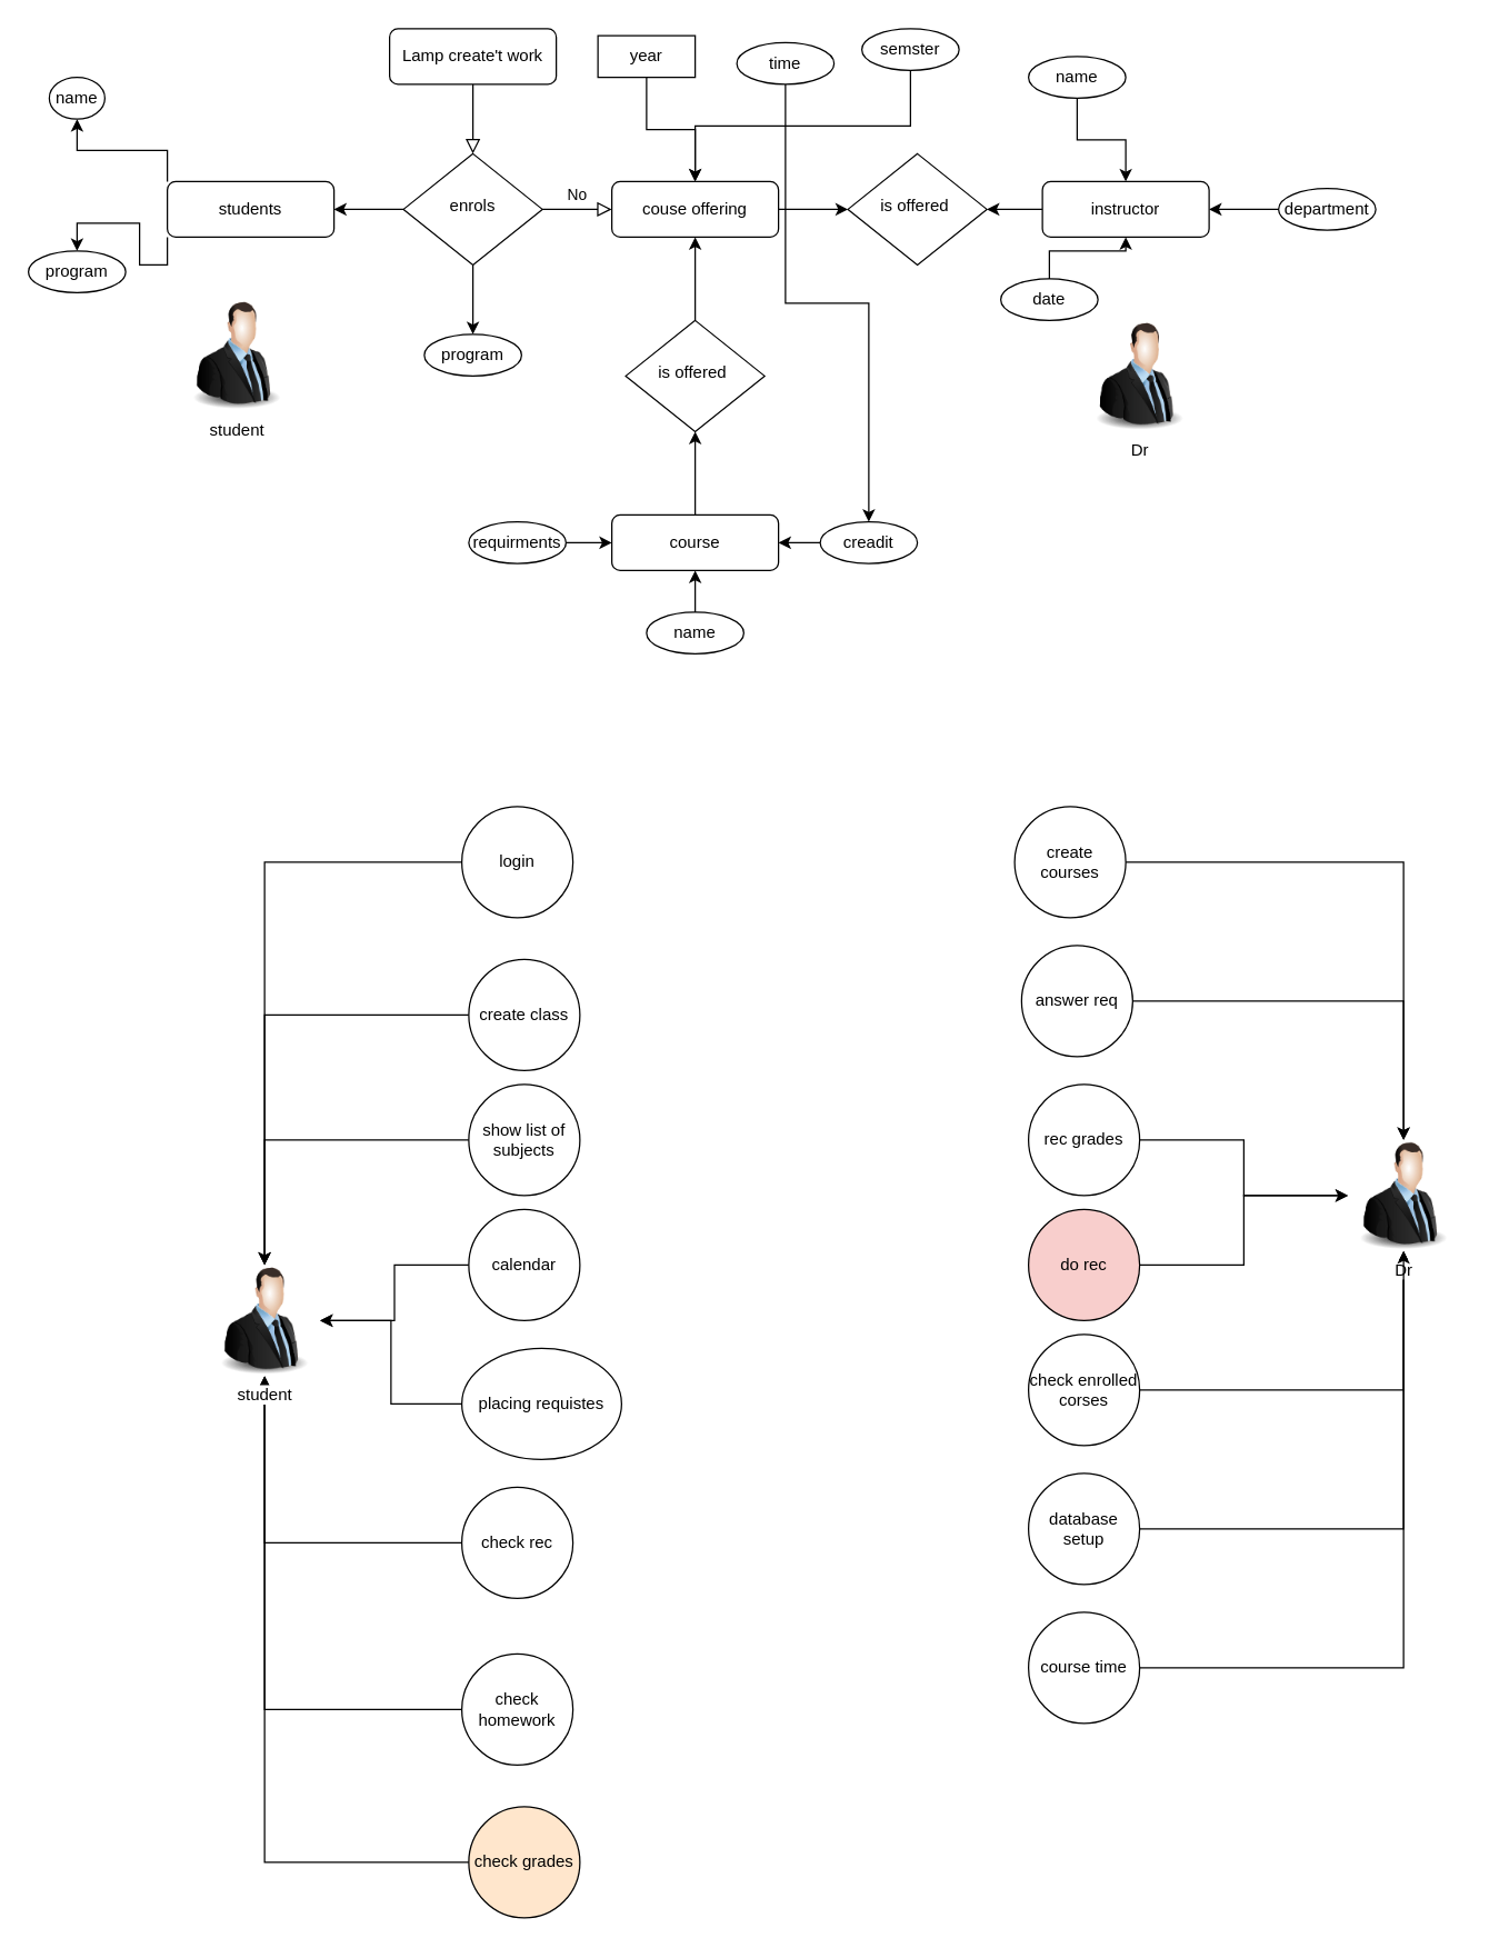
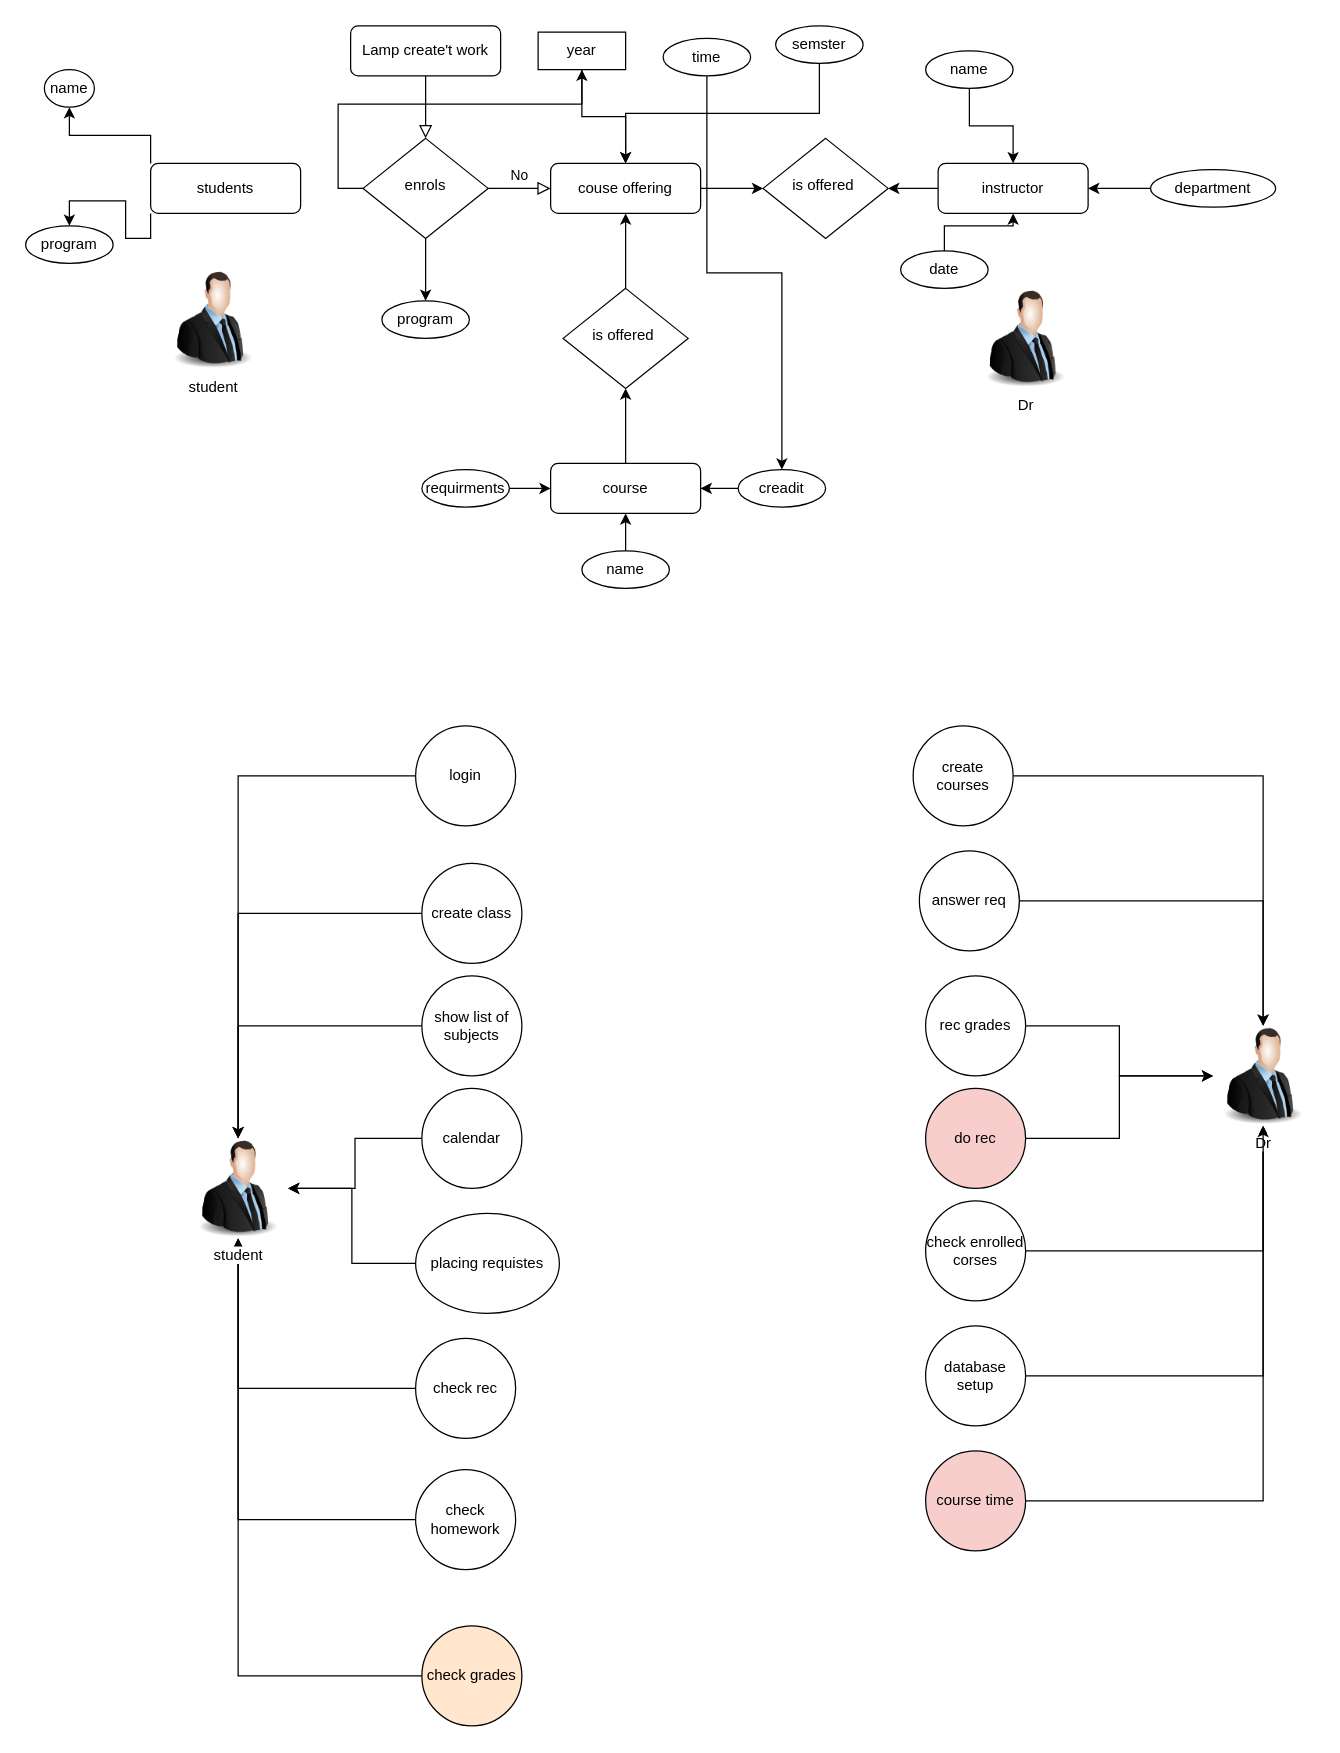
- <mxCell id="5" style="edgeStyle=orthogonalEdgeStyle;rounded=0;orthogonalLoop=1;jettySize=auto;html=1;exitX=0;exitY=0.5;exitDx=0;exitDy=0;" edge="1" parent="1" source="7" target="16"><mxGeometry relative="1" as="geometry" /></mxCell>
+ <mxCell id="5" style="edgeStyle=orthogonalEdgeStyle;rounded=0;orthogonalLoop=1;jettySize=auto;html=1;exitX=0;exitY=0.5;exitDx=0;exitDy=0;" edge="1" parent="1" source="7" target="21"><mxGeometry relative="1" as="geometry" /></mxCell>
- <mxCell id="34" value="department" style="ellipse;whiteSpace=wrap;html=1;" vertex="1" parent="1"><mxGeometry x="920" y="135" width="70" height="30" as="geometry" /></mxCell>
+ <mxCell id="34" value="department" style="ellipse;whiteSpace=wrap;html=1;" vertex="1" parent="1"><mxGeometry x="920" y="135" width="100" height="30" as="geometry" /></mxCell>
- <mxCell id="72" value="course time" style="ellipse;whiteSpace=wrap;html=1;aspect=fixed;" vertex="1" parent="1"><mxGeometry x="740" y="1160" width="80" height="80" as="geometry" /></mxCell>
+ <mxCell id="72" value="course time" style="ellipse;whiteSpace=wrap;html=1;aspect=fixed;fillColor=#f8cecc;" vertex="1" parent="1"><mxGeometry x="740" y="1160" width="80" height="80" as="geometry" /></mxCell>
- <mxCell id="54" value="check homework" style="ellipse;whiteSpace=wrap;html=1;aspect=fixed;" vertex="1" parent="1"><mxGeometry x="332" y="1190" width="80" height="80" as="geometry" /></mxCell>
+ <mxCell id="54" value="check homework" style="ellipse;whiteSpace=wrap;html=1;aspect=fixed;" vertex="1" parent="1"><mxGeometry x="332" y="1175" width="80" height="80" as="geometry" /></mxCell>
